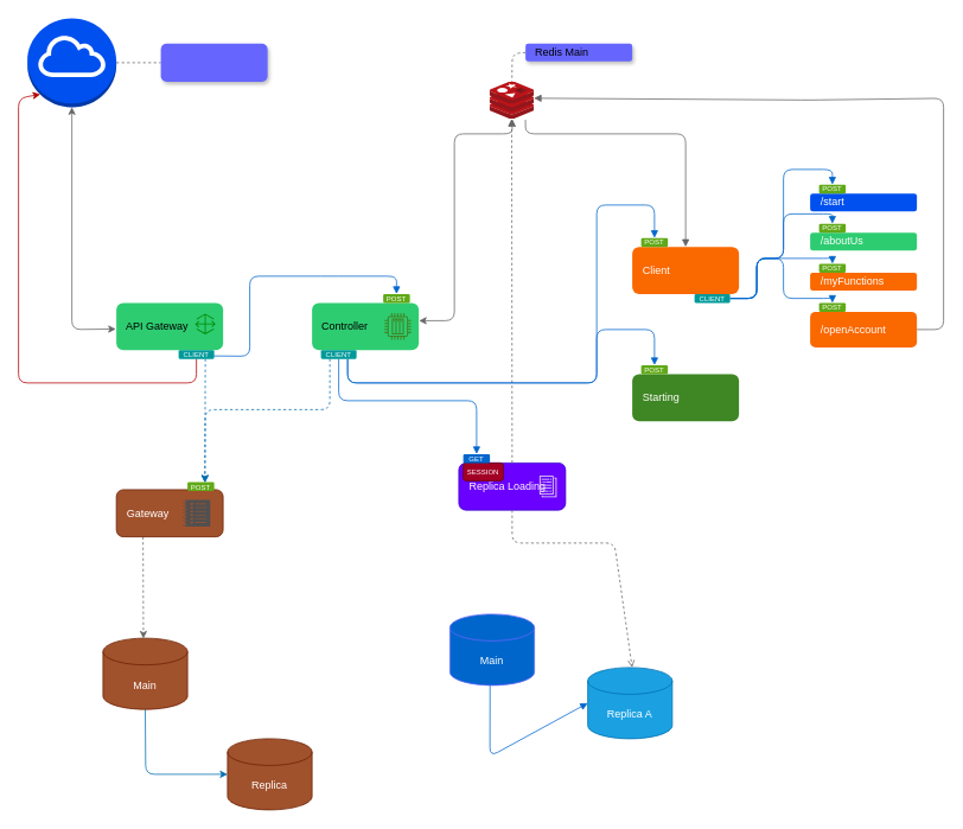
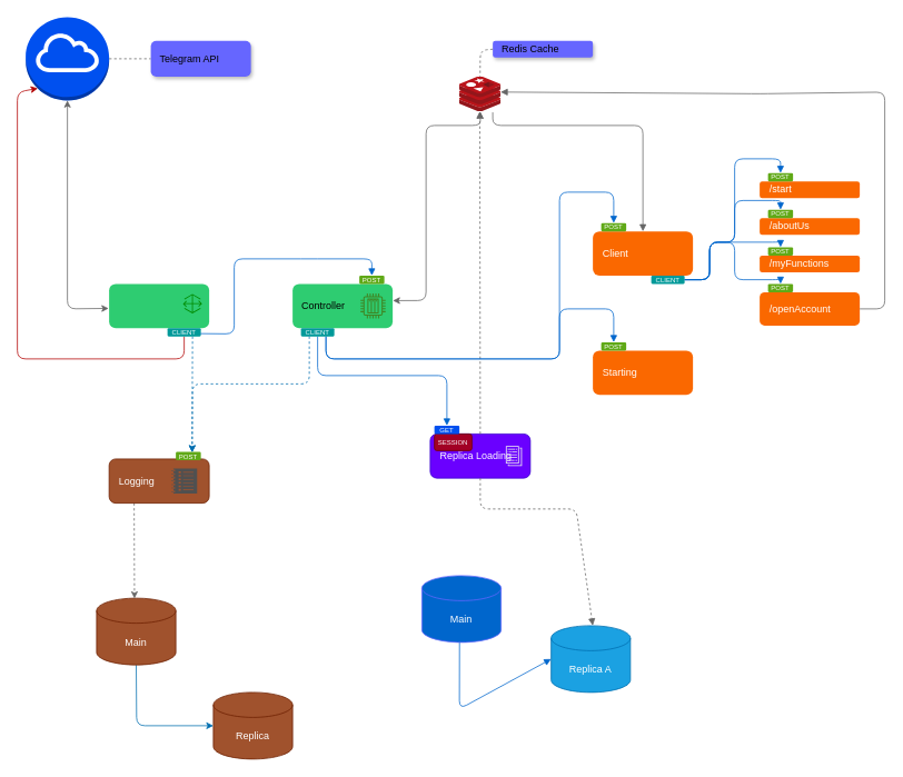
- <mxCell id="25" value="Redis Main" style="text;html=1;strokeColor=none;fillColor=none;align=left;verticalAlign=middle;whiteSpace=wrap;rounded=0;" parent="23" vertex="1"><mxGeometry x="9" y="6.047" width="79" height="7.907" as="geometry" /></mxCell>
+ <mxCell id="25" value="Redis Cache" style="text;html=1;strokeColor=none;fillColor=none;align=left;verticalAlign=middle;whiteSpace=wrap;rounded=0;" parent="23" vertex="1"><mxGeometry x="9" y="6.047" width="79" height="7.907" as="geometry" /></mxCell>
+ <mxCell id="7" value="Telegram API" style="text;html=1;strokeColor=none;fillColor=none;align=left;verticalAlign=middle;whiteSpace=wrap;rounded=0;" parent="5" vertex="1"><mxGeometry x="9" y="13" width="79" height="17" as="geometry" /></mxCell>
- <mxCell id="50" value="/start" style="rounded=1;whiteSpace=wrap;html=1;shadow=0;strokeColor=none;fontSize=12;fillColor=#0050ef;fontColor=#FFFFFF;align=left;spacingLeft=10;" parent="1" vertex="1"><mxGeometry x="910" y="217" width="120" height="20" as="geometry" /></mxCell>
+ <mxCell id="50" value="/start" style="rounded=1;whiteSpace=wrap;html=1;shadow=0;strokeColor=none;fontSize=12;fillColor=#fa6800;fontColor=#FFFFFF;align=left;spacingLeft=10;" parent="1" vertex="1"><mxGeometry x="910" y="217" width="120" height="20" as="geometry" /></mxCell>
- <mxCell id="51" value="/aboutUs" style="rounded=1;whiteSpace=wrap;html=1;shadow=0;strokeColor=none;fontSize=12;fillColor=#2ecc71;fontColor=#FFFFFF;align=left;spacingLeft=10;" parent="1" vertex="1"><mxGeometry x="910" y="261" width="120" height="20" as="geometry" /></mxCell>
+ <mxCell id="51" value="/aboutUs" style="rounded=1;whiteSpace=wrap;html=1;shadow=0;strokeColor=none;fontSize=12;fillColor=#fa6800;fontColor=#FFFFFF;align=left;spacingLeft=10;" parent="1" vertex="1"><mxGeometry x="910" y="261" width="120" height="20" as="geometry" /></mxCell>
- <mxCell id="10" value="API Gateway" style="text;html=1;strokeColor=none;fillColor=none;align=left;verticalAlign=middle;whiteSpace=wrap;rounded=0;" parent="8" vertex="1"><mxGeometry x="9" y="16.023" width="79" height="20.953" as="geometry" /></mxCell>
- <mxCell id="41" value="Starting" style="rounded=1;whiteSpace=wrap;html=1;shadow=0;strokeColor=none;fontSize=12;fillColor=#3f8624;fontColor=#FFFFFF;align=left;spacingLeft=10;" parent="1" vertex="1"><mxGeometry x="710" y="420" width="120" height="53" as="geometry" /></mxCell>
+ <mxCell id="41" value="Starting" style="rounded=1;whiteSpace=wrap;html=1;shadow=0;strokeColor=none;fontSize=12;fillColor=#fa6800;fontColor=#FFFFFF;align=left;spacingLeft=10;" parent="1" vertex="1"><mxGeometry x="710" y="420" width="120" height="53" as="geometry" /></mxCell>
- <mxCell id="32" value="GET" style="rounded=1;whiteSpace=wrap;html=1;shadow=0;strokeColor=none;fontSize=8;fillColor=#0066CC;fontColor=#ffffff;" parent="1" vertex="1"><mxGeometry x="520" y="510" width="30" height="10" as="geometry" /></mxCell>
+ <mxCell id="32" value="GET" style="rounded=1;whiteSpace=wrap;html=1;shadow=0;strokeColor=none;fontSize=8;fillColor=#0050ef;fontColor=#ffffff;" parent="1" vertex="1"><mxGeometry x="520" y="510" width="30" height="10" as="geometry" /></mxCell>
- <mxCell id="64" value="Gateway" style="rounded=1;whiteSpace=wrap;html=1;shadow=0;strokeColor=#6D1F00;fontSize=12;fillColor=#a0522d;fontColor=#ffffff;align=left;spacingLeft=10;" vertex="1" parent="1"><mxGeometry x="130" y="550" width="120" height="53" as="geometry" /></mxCell>
+ <mxCell id="64" value="Logging" style="rounded=1;whiteSpace=wrap;html=1;shadow=0;strokeColor=#6D1F00;fontSize=12;fillColor=#a0522d;fontColor=#ffffff;align=left;spacingLeft=10;" vertex="1" parent="1"><mxGeometry x="130" y="550" width="120" height="53" as="geometry" /></mxCell>
- <mxCell id="40" style="edgeStyle=none;html=1;exitX=0.5;exitY=1;exitDx=0;exitDy=0;entryX=0.525;entryY=-0.002;entryDx=0;entryDy=0;entryPerimeter=0;strokeColor=#666666;fontSize=12;fontColor=#FFFFFF;startArrow=none;startFill=0;endArrow=open;endFill=1;dashed=1;" parent="1" source="28" target="39" edge="1"><mxGeometry relative="1" as="geometry"><mxPoint x="690.55" y="559.94" as="sourcePoint" /><mxPoint x="690" y="173.062" as="targetPoint" /><Array as="points"><mxPoint x="575" y="610" /><mxPoint x="690" y="610" /></Array></mxGeometry></mxCell>
+ <mxCell id="40" style="edgeStyle=none;html=1;exitX=0.5;exitY=1;exitDx=0;exitDy=0;entryX=0.525;entryY=-0.002;entryDx=0;entryDy=0;entryPerimeter=0;strokeColor=#666666;fontSize=12;fontColor=#FFFFFF;startArrow=none;startFill=0;endArrow=block;endFill=1;dashed=1;" parent="1" source="28" target="39" edge="1"><mxGeometry relative="1" as="geometry"><mxPoint x="690.55" y="559.94" as="sourcePoint" /><mxPoint x="690" y="173.062" as="targetPoint" /><Array as="points"><mxPoint x="575" y="610" /><mxPoint x="690" y="610" /></Array></mxGeometry></mxCell>
